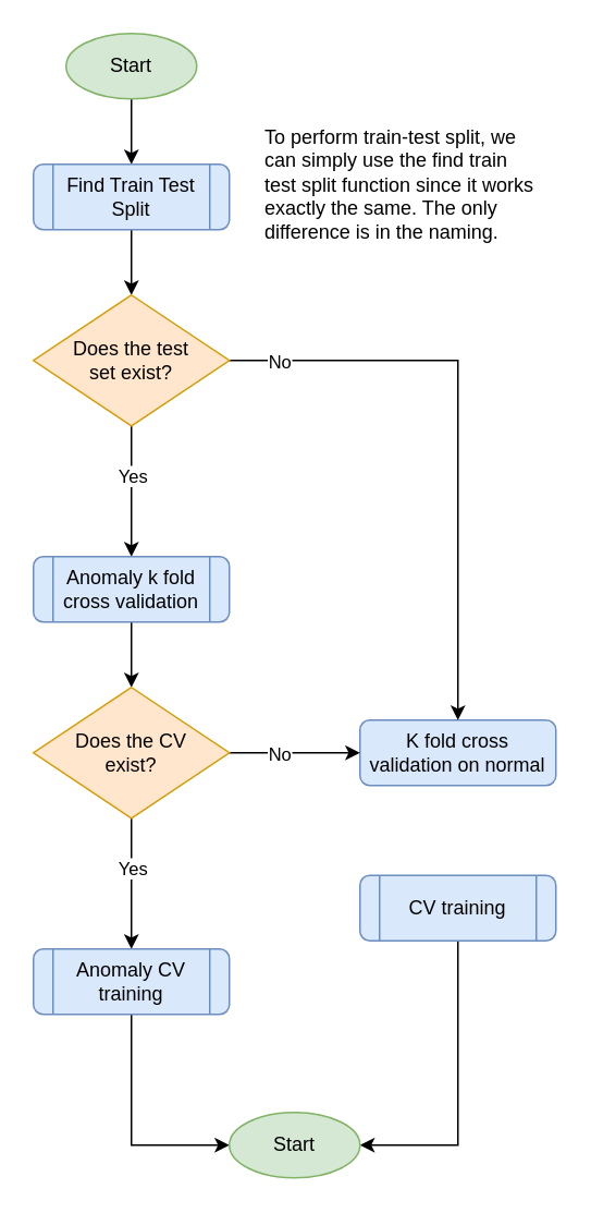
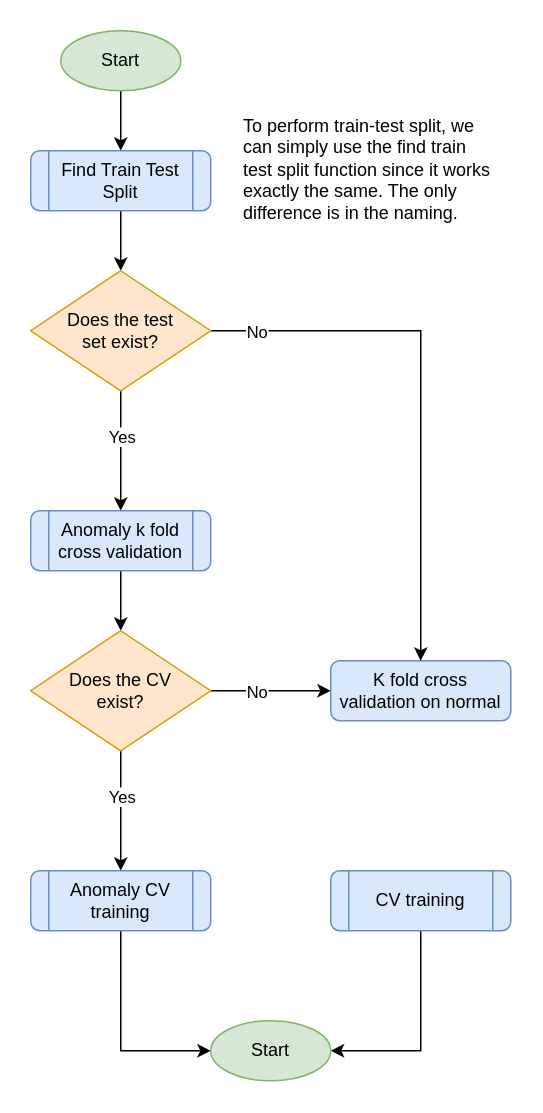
- <mxCell id="22" value="CV training" style="shape=process;whiteSpace=wrap;html=1;backgroundOutline=1;fillColor=#dae8fc;strokeColor=#6c8ebf;rounded=1;" vertex="1" parent="1"><mxGeometry x="220" y="535" width="120" height="40" as="geometry" /></mxCell>
+ <mxCell id="22" value="CV training" style="shape=process;whiteSpace=wrap;html=1;backgroundOutline=1;fillColor=#dae8fc;strokeColor=#6c8ebf;rounded=1;" vertex="1" parent="1"><mxGeometry x="220" y="580" width="120" height="40" as="geometry" /></mxCell>
